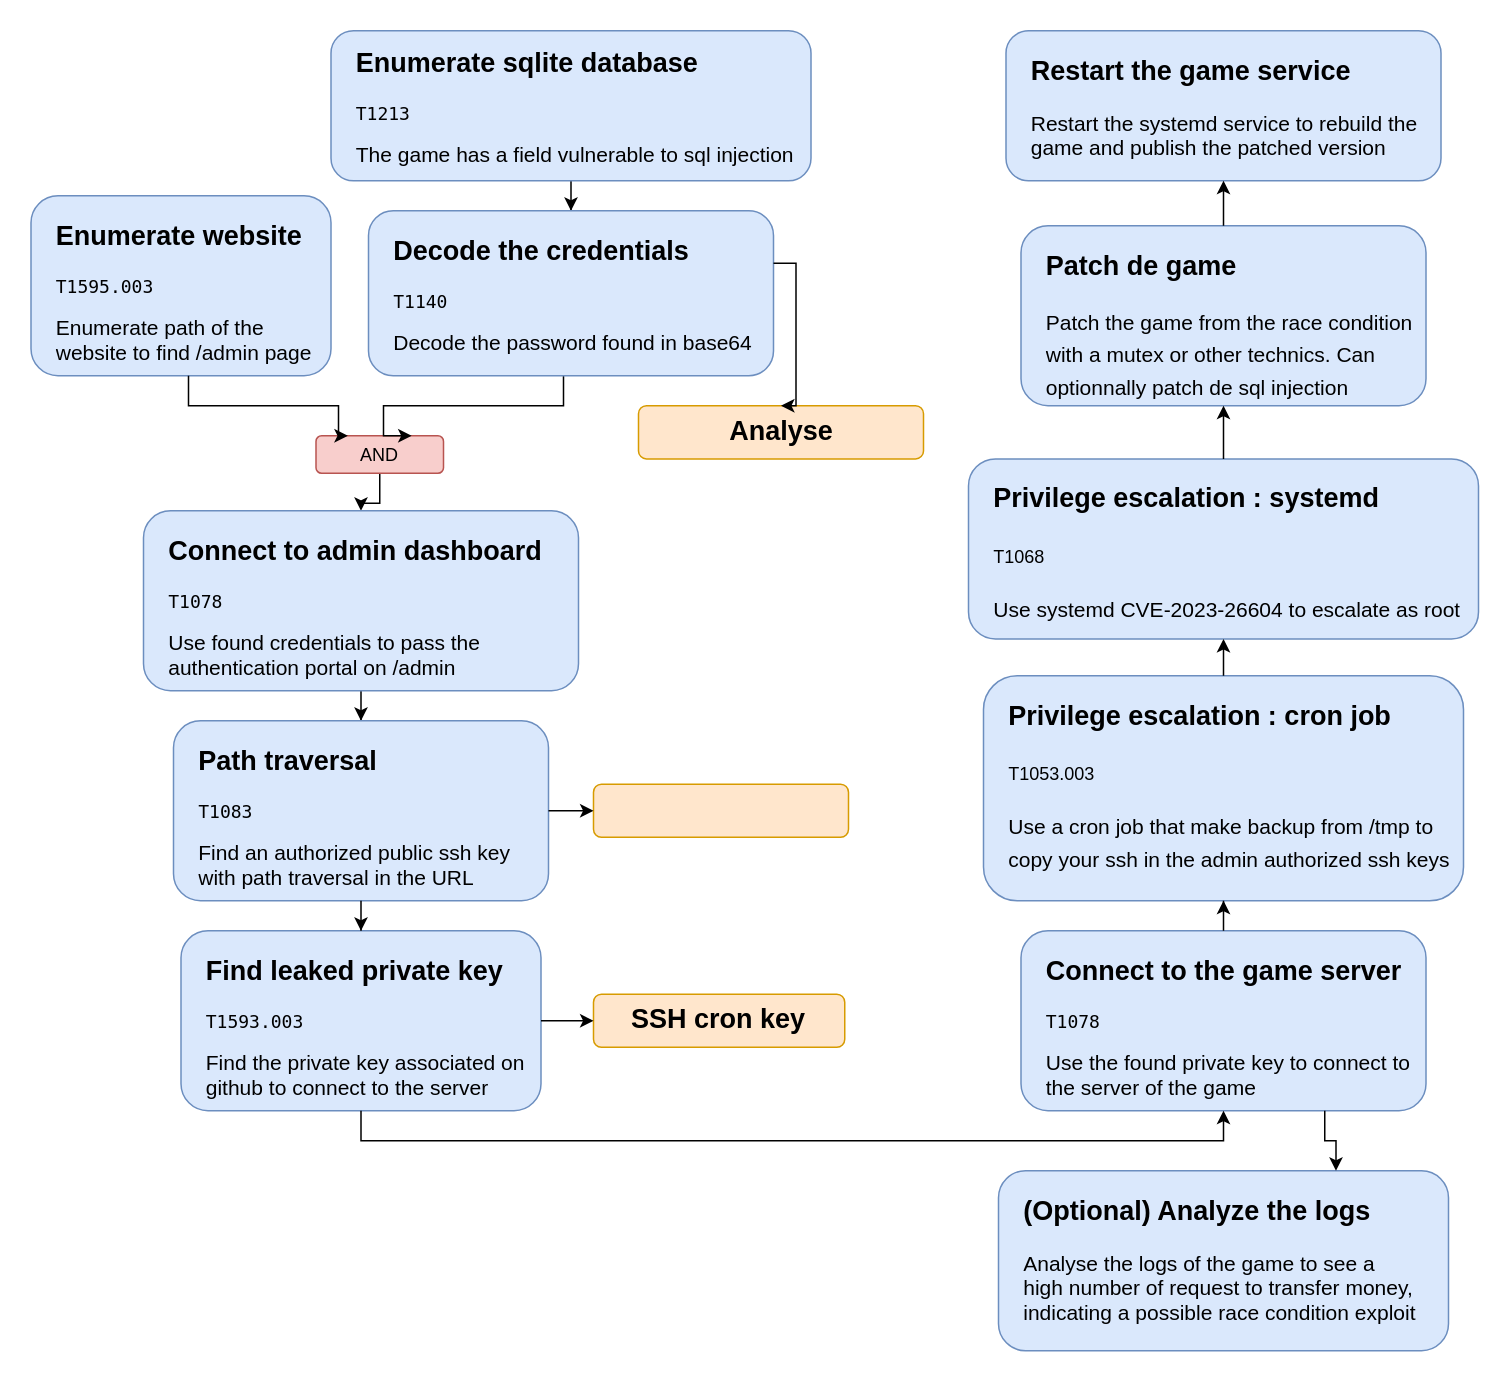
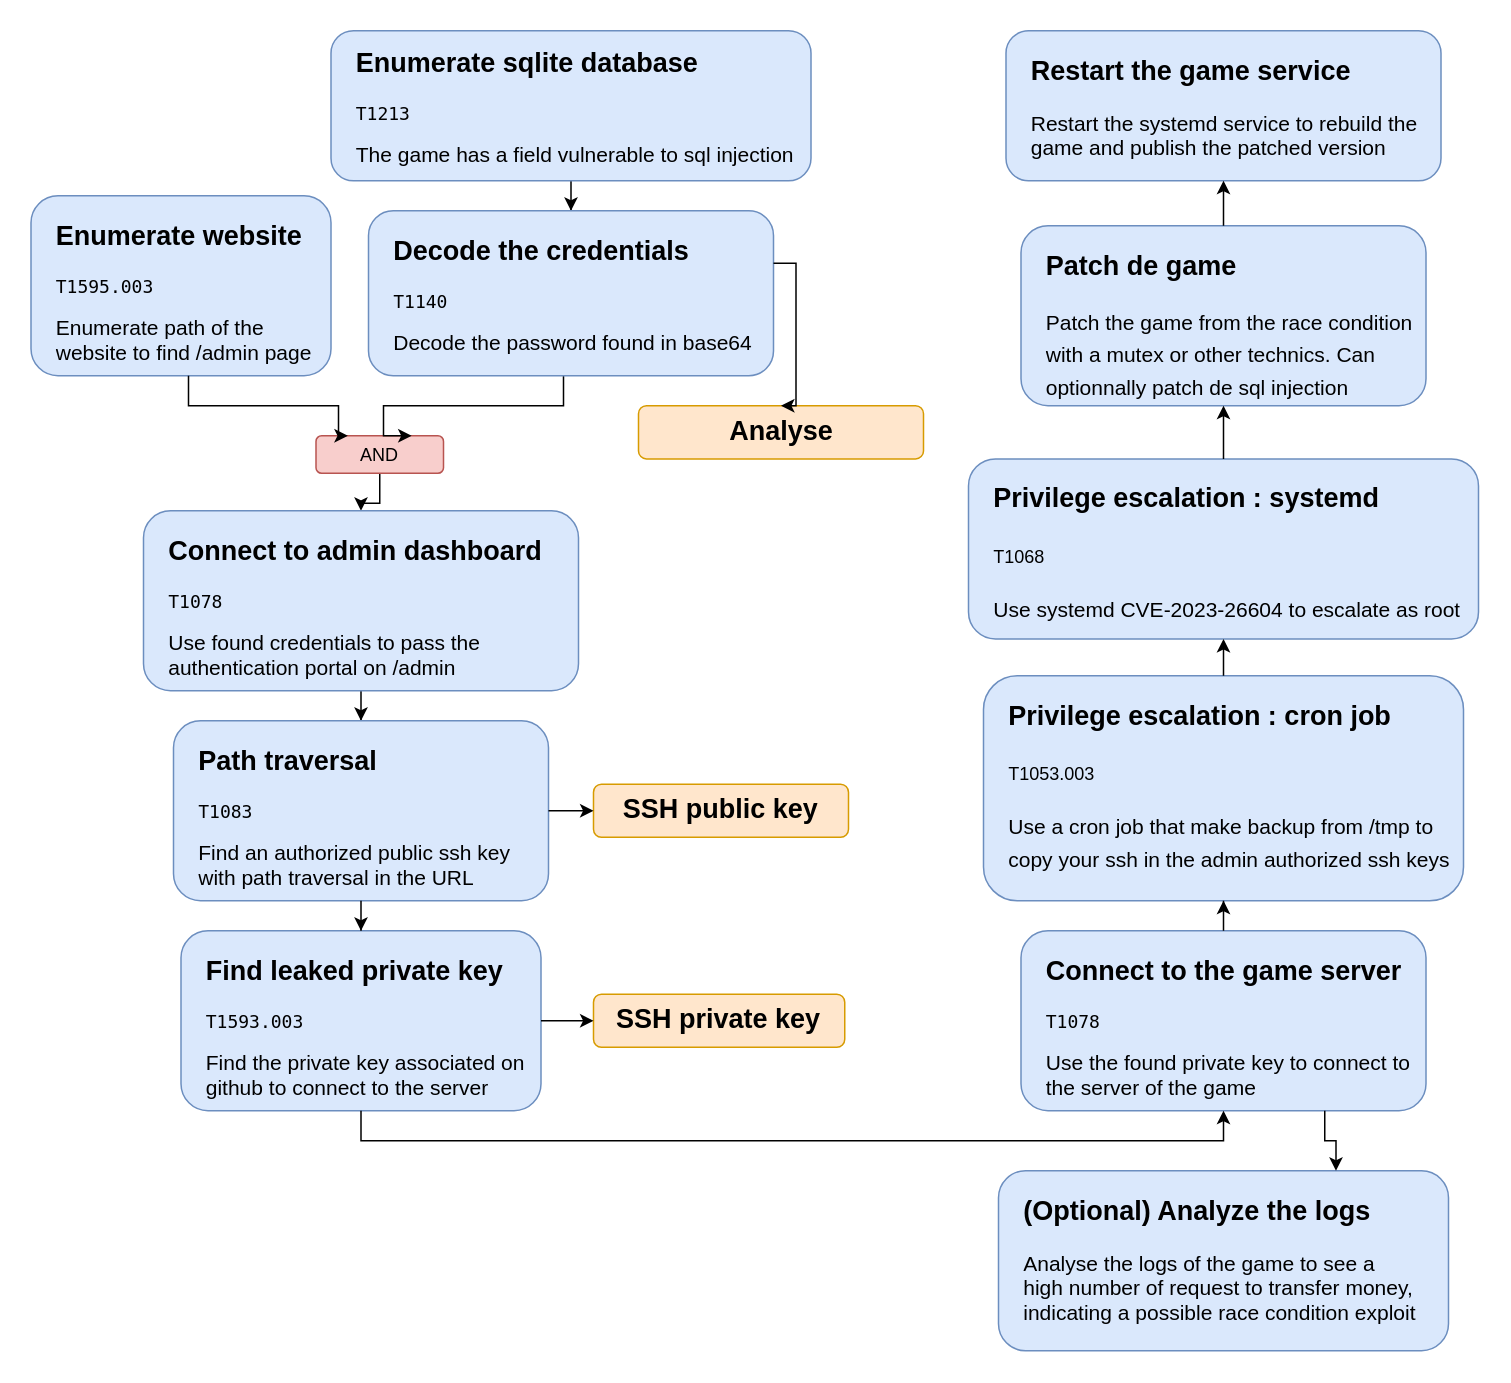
+ <mxCell id="24" value="&lt;div&gt;&lt;h2 style=&quot;margin-top: 0px;&quot;&gt;SSH public key&lt;/h2&gt;&lt;/div&gt;" style="text;html=1;whiteSpace=wrap;overflow=hidden;rounded=0;container=0;align=center;" vertex="1" parent="22"><mxGeometry x="11.184" y="0.001" width="147.632" height="27.273" as="geometry" /></mxCell>
- <mxCell id="27" value="&lt;div&gt;&lt;h2 style=&quot;margin-top: 0px;&quot;&gt;SSH cron key&lt;/h2&gt;&lt;/div&gt;" style="text;html=1;whiteSpace=wrap;overflow=hidden;rounded=0;container=0;align=center;" vertex="1" parent="25"><mxGeometry x="11.02" y="0.001" width="145.461" height="27.273" as="geometry" /></mxCell>
+ <mxCell id="27" value="&lt;div&gt;&lt;h2 style=&quot;margin-top: 0px;&quot;&gt;SSH private key&lt;/h2&gt;&lt;/div&gt;" style="text;html=1;whiteSpace=wrap;overflow=hidden;rounded=0;container=0;align=center;" vertex="1" parent="25"><mxGeometry x="11.02" y="0.001" width="145.461" height="27.273" as="geometry" /></mxCell>
